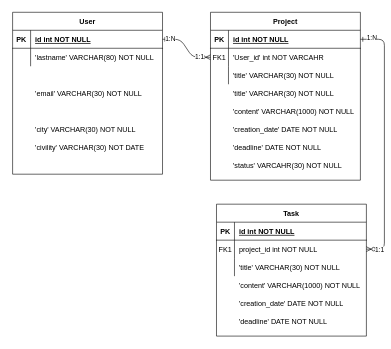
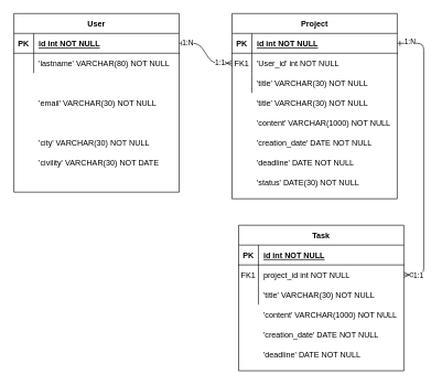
- <mxCell id="14" value="'User_id' int NOT VARCAHR" style="shape=partialRectangle;overflow=hidden;connectable=0;fillColor=none;top=0;left=0;bottom=0;right=0;align=left;spacingLeft=6;" vertex="1" parent="12"><mxGeometry x="30" width="220" height="30" as="geometry" /></mxCell>
+ <mxCell id="14" value="'User_id' int NOT NULL" style="shape=partialRectangle;overflow=hidden;connectable=0;fillColor=none;top=0;left=0;bottom=0;right=0;align=left;spacingLeft=6;" vertex="1" parent="12"><mxGeometry x="30" width="220" height="30" as="geometry" /></mxCell>
- <mxCell id="62" value="'status' VARCAHR(30) NOT NULL" style="shape=partialRectangle;overflow=hidden;connectable=0;fillColor=none;top=0;left=0;bottom=0;right=0;align=left;spacingLeft=6;" vertex="1" parent="60"><mxGeometry x="30" width="220" height="30" as="geometry" /></mxCell>
+ <mxCell id="62" value="'status' DATE(30) NOT NULL" style="shape=partialRectangle;overflow=hidden;connectable=0;fillColor=none;top=0;left=0;bottom=0;right=0;align=left;spacingLeft=6;" vertex="1" parent="60"><mxGeometry x="30" width="220" height="30" as="geometry" /></mxCell>
